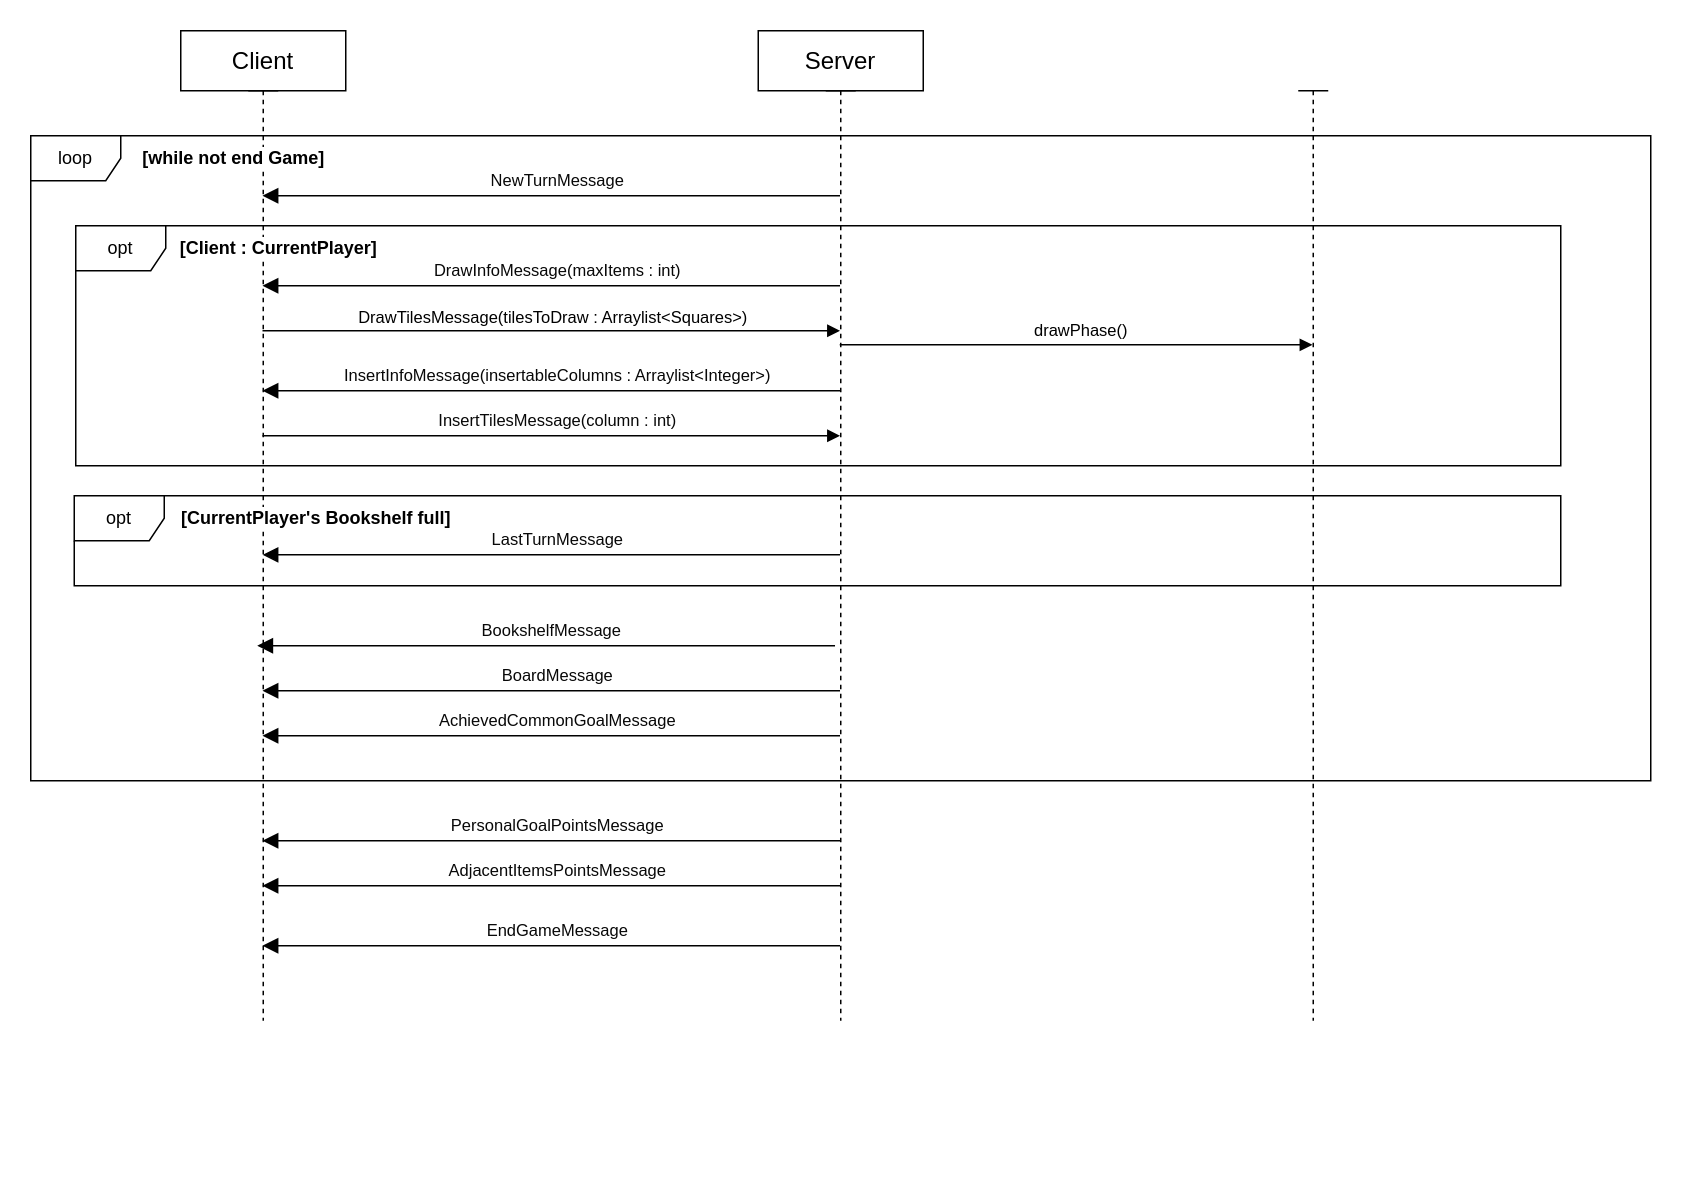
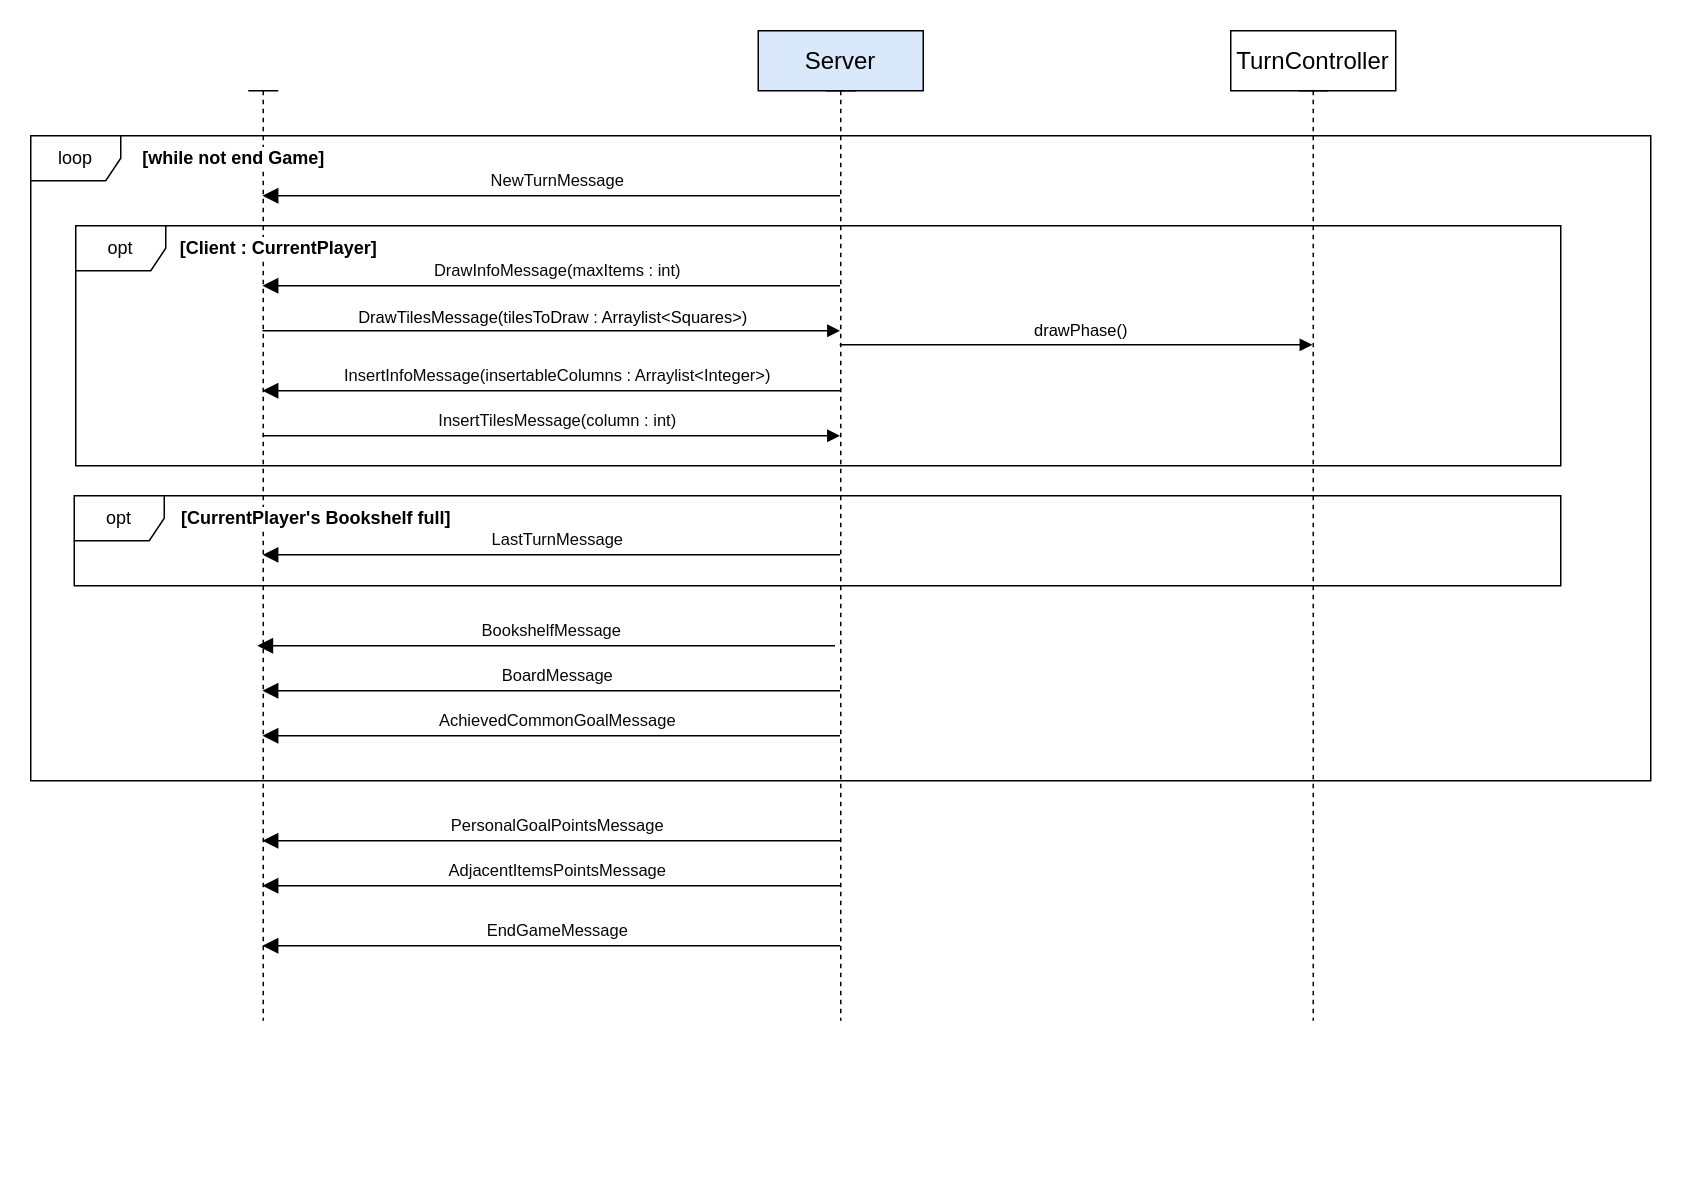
- <mxCell id="3" value="Client" style="html=1;whiteSpace=wrap;fontSize=16;" parent="1" vertex="1"><mxGeometry x="120" y="20" width="110" height="40" as="geometry" /></mxCell>
- <mxCell id="4" value="Server" style="html=1;whiteSpace=wrap;fontSize=16;" parent="1" vertex="1"><mxGeometry x="505" y="20" width="110" height="40" as="geometry" /></mxCell>
+ <mxCell id="4" value="Server" style="html=1;whiteSpace=wrap;fontSize=16;fillColor=#dae8fc;" parent="1" vertex="1"><mxGeometry x="505" y="20" width="110" height="40" as="geometry" /></mxCell>
+ <mxCell id="24" value="TurnController" style="html=1;whiteSpace=wrap;fontSize=16;" vertex="1" parent="1"><mxGeometry x="820" y="20" width="110" height="40" as="geometry" /></mxCell>
